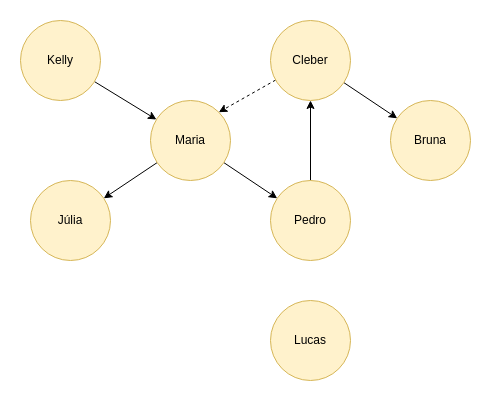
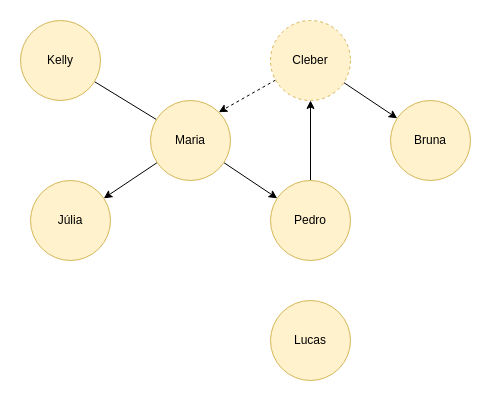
- <mxCell id="13" value="Cleber" style="ellipse;whiteSpace=wrap;html=1;aspect=fixed;fillColor=#fff2cc;strokeColor=#d6b656;" vertex="1" parent="1"><mxGeometry x="270" y="20" width="80" height="80" as="geometry" /></mxCell>
+ <mxCell id="13" value="Cleber" style="ellipse;whiteSpace=wrap;html=1;aspect=fixed;fillColor=#fff2cc;strokeColor=#d6b656;dashed=1;" vertex="1" parent="1"><mxGeometry x="270" y="20" width="80" height="80" as="geometry" /></mxCell>
- <mxCell id="2" value="" style="rounded=0;orthogonalLoop=1;jettySize=auto;html=1;" edge="1" parent="1" source="3" target="6"><mxGeometry relative="1" as="geometry" /></mxCell>
+ <mxCell id="2" value="" style="rounded=0;orthogonalLoop=1;jettySize=auto;html=1;endArrow=none;" edge="1" parent="1" source="3" target="6"><mxGeometry relative="1" as="geometry" /></mxCell>
